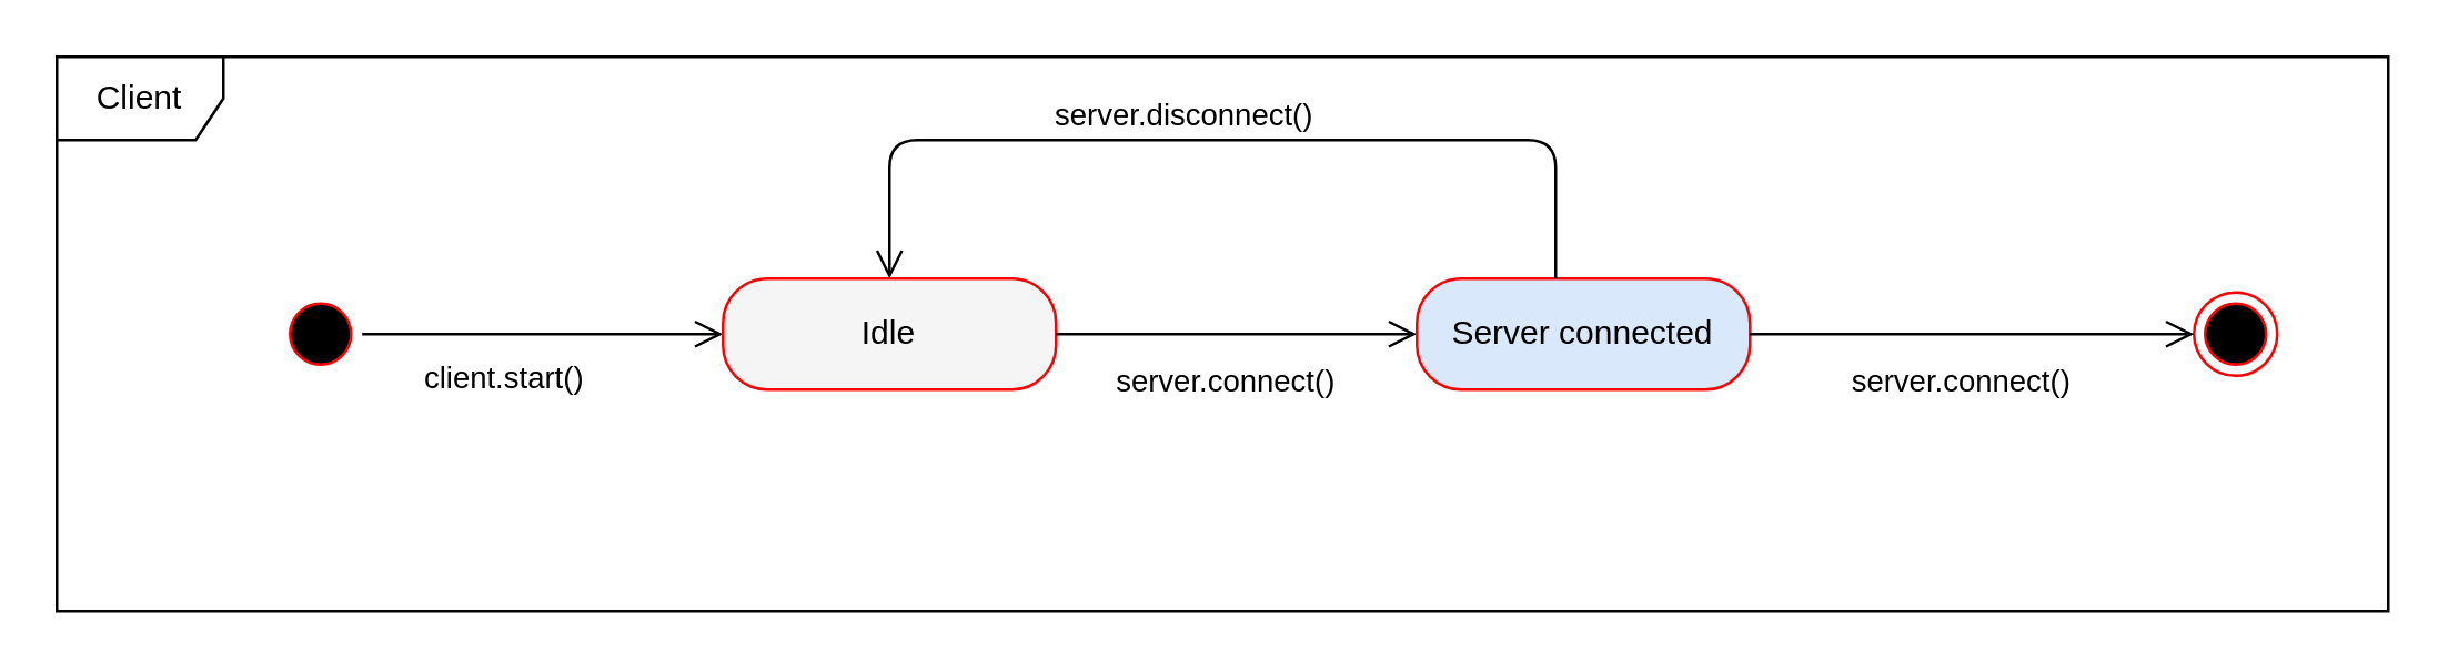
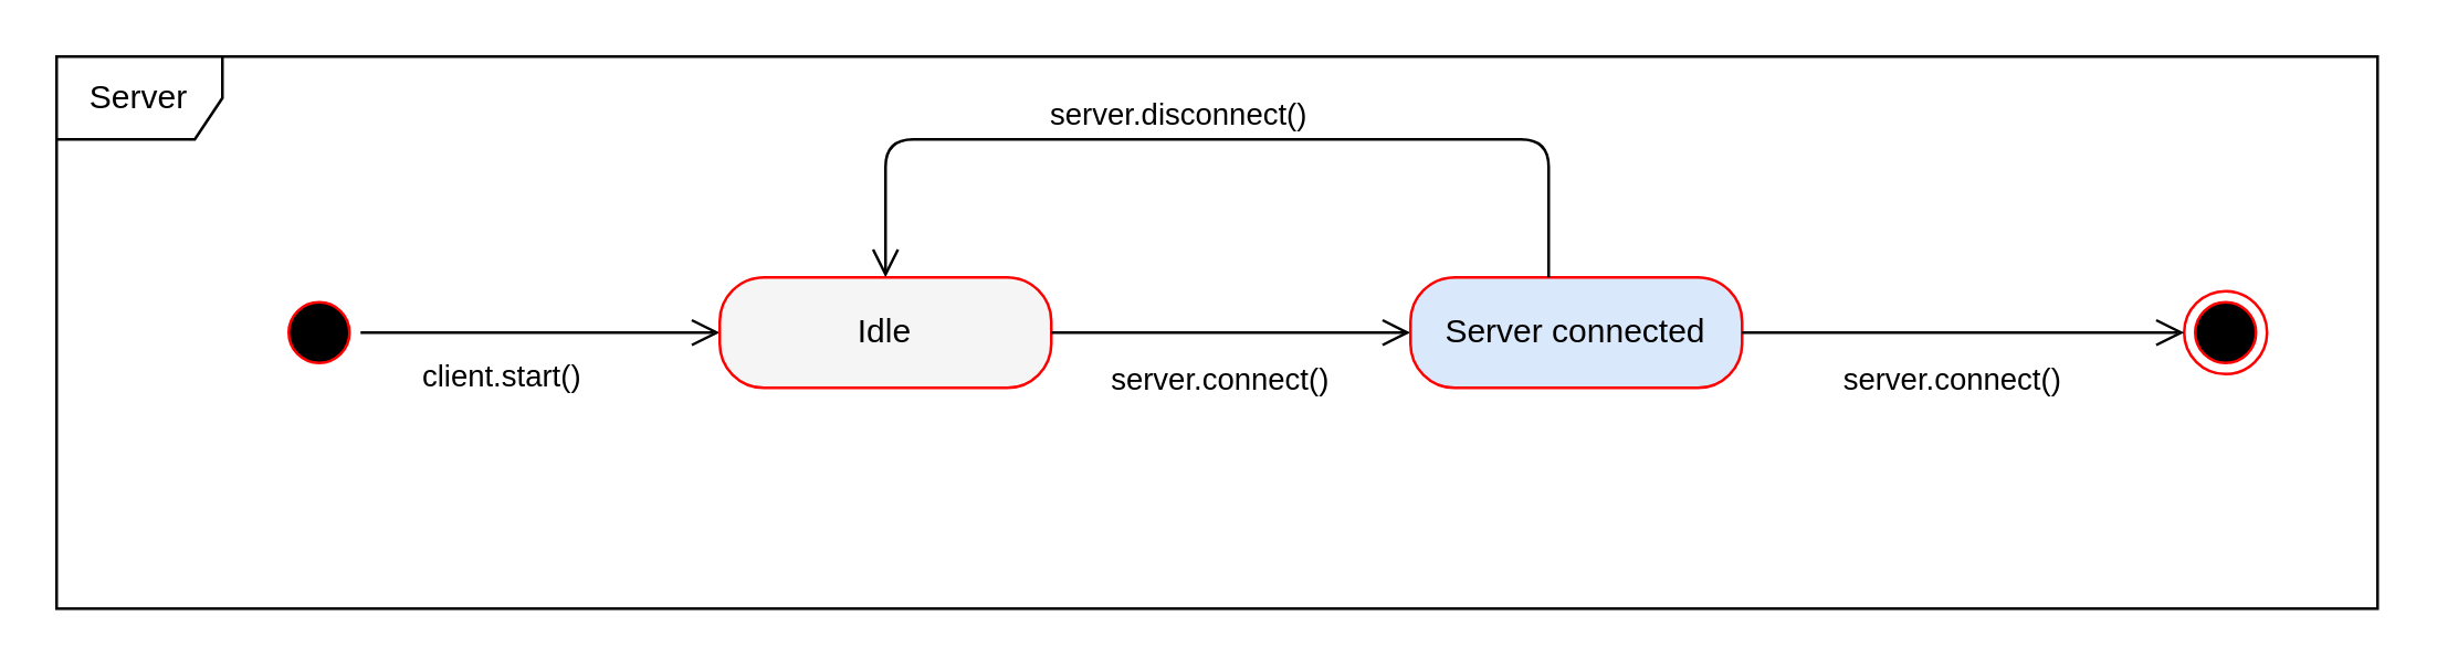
- <mxCell id="2" value="Client" style="shape=umlFrame;whiteSpace=wrap;html=1;" parent="1" vertex="1"><mxGeometry x="20" y="20" width="840" height="200" as="geometry" /></mxCell>
+ <mxCell id="2" value="Server" style="shape=umlFrame;whiteSpace=wrap;html=1;" parent="1" vertex="1"><mxGeometry x="20" y="20" width="840" height="200" as="geometry" /></mxCell>
